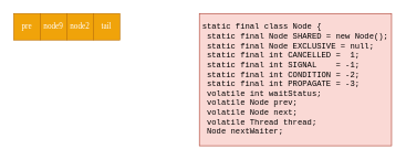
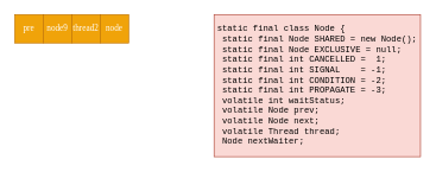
- <mxCell id="4" value="node2" style="rounded=0;whiteSpace=wrap;html=1;fillColor=#f0a30a;strokeColor=#BD7000;fontColor=#ffffff;fontFamily=Lucida Console;" parent="1" vertex="1"><mxGeometry x="100" y="20" width="40" height="40" as="geometry" /></mxCell>
+ <mxCell id="4" value="thread2" style="rounded=0;whiteSpace=wrap;html=1;fillColor=#f0a30a;strokeColor=#BD7000;fontColor=#ffffff;fontFamily=Lucida Console;" parent="1" vertex="1"><mxGeometry x="100" y="20" width="40" height="40" as="geometry" /></mxCell>
- <mxCell id="6" value="tail" style="rounded=0;whiteSpace=wrap;html=1;fillColor=#f0a30a;strokeColor=#BD7000;fontColor=#ffffff;fontFamily=Lucida Console;" parent="1" vertex="1"><mxGeometry x="140" y="20" width="40" height="40" as="geometry" /></mxCell>
+ <mxCell id="6" value="node" style="rounded=0;whiteSpace=wrap;html=1;fillColor=#f0a30a;strokeColor=#BD7000;fontColor=#ffffff;fontFamily=Lucida Console;" parent="1" vertex="1"><mxGeometry x="140" y="20" width="40" height="40" as="geometry" /></mxCell>
